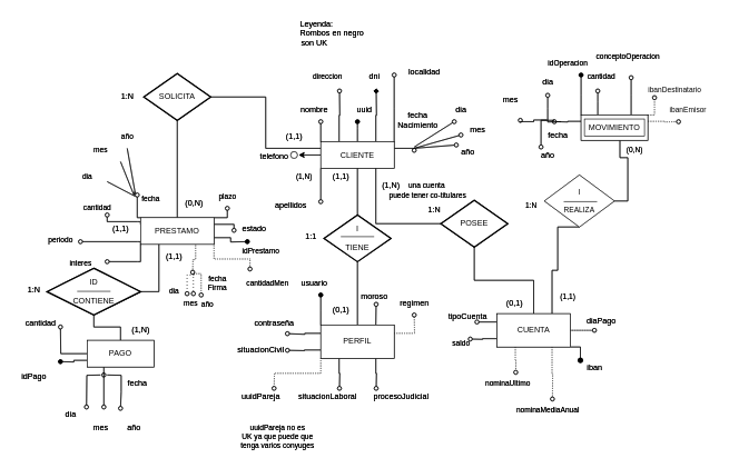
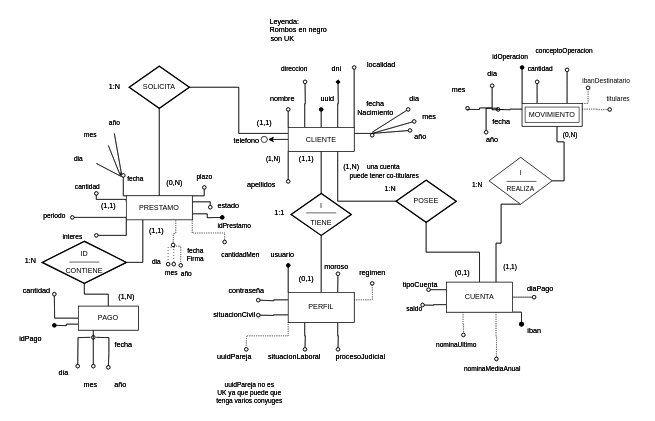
- <mxCell id="86" value="ibanEmisor" style="text;html=1;align=center;verticalAlign=middle;resizable=0;points=[];autosize=1;strokeColor=none;fillColor=none;fontSize=11;fontFamily=Helvetica;fontColor=default;" parent="1" vertex="1"><mxGeometry x="990" y="150" width="80" height="30" as="geometry" /></mxCell>
+ <mxCell id="86" value="titulares" style="text;html=1;align=center;verticalAlign=middle;resizable=0;points=[];autosize=1;strokeColor=none;fillColor=none;fontSize=11;fontFamily=Helvetica;fontColor=default;" parent="1" vertex="1"><mxGeometry x="990" y="150" width="80" height="30" as="geometry" /></mxCell>
